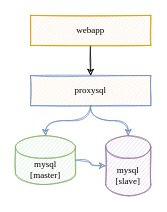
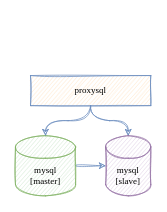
- <mxCell id="8" value="webapp" style="rounded=0;whiteSpace=wrap;html=1;fillColor=#ffe6cc;strokeColor=#d79b00;sketch=1;fontFamily=Gloria Hallelujah;fontSource=https%3A%2F%2Ffonts.googleapis.com%2Fcss%3Ffamily%3DGloria%2BHallelujah;" vertex="1" parent="1"><mxGeometry x="40" y="20" width="160" height="40" as="geometry" /></mxCell>
- <mxCell id="7" style="edgeStyle=orthogonalEdgeStyle;curved=1;rounded=0;sketch=1;orthogonalLoop=1;jettySize=auto;html=1;entryX=0.5;entryY=0;entryDx=0;entryDy=0;fontFamily=Gloria Hallelujah;fontSource=https%3A%2F%2Ffonts.googleapis.com%2Fcss%3Ffamily%3DGloria%2BHallelujah;" edge="1" parent="1" source="8" target="6"><mxGeometry relative="1" as="geometry" /></mxCell>
- <mxCell id="3" value="mysql&lt;br&gt;[master]" style="shape=cylinder3;whiteSpace=wrap;html=1;boundedLbl=1;backgroundOutline=1;size=15;fillColor=#d5e8d4;strokeColor=#82b366;sketch=1;fontFamily=Gloria Hallelujah;fontSource=https%3A%2F%2Ffonts.googleapis.com%2Fcss%3Ffamily%3DGloria%2BHallelujah;" vertex="1" parent="1"><mxGeometry x="20" y="180" width="80" height="65" as="geometry" /></mxCell>
+ <mxCell id="3" value="mysql&lt;br&gt;[master]" style="shape=cylinder3;whiteSpace=wrap;html=1;boundedLbl=1;backgroundOutline=1;size=15;fillColor=#d5e8d4;strokeColor=#82b366;sketch=1;fontFamily=Gloria Hallelujah;fontSource=https%3A%2F%2Ffonts.googleapis.com%2Fcss%3Ffamily%3DGloria%2BHallelujah;" vertex="1" parent="1"><mxGeometry x="20" y="180" width="80" height="80" as="geometry" /></mxCell>
